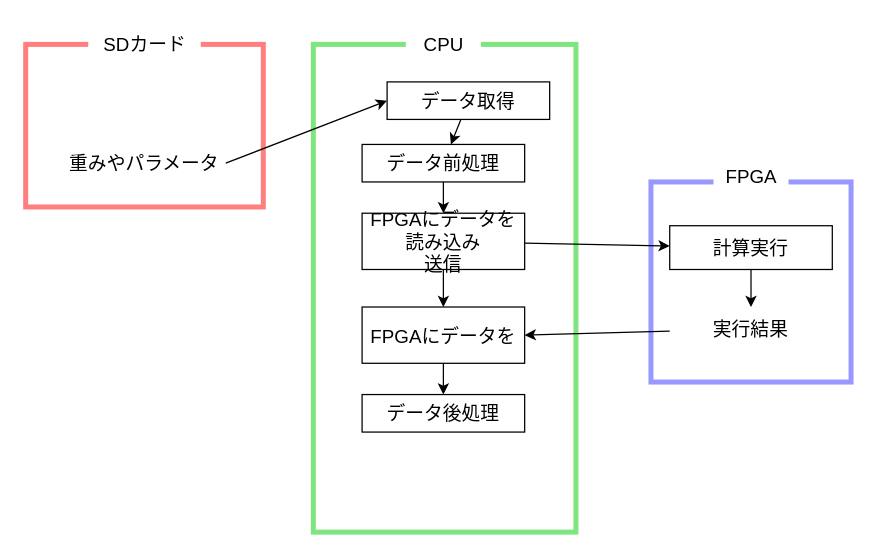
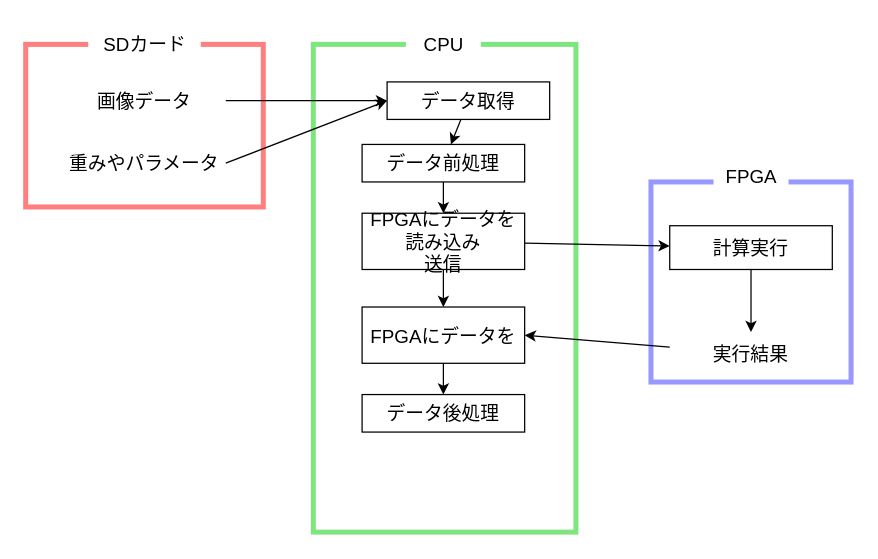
+ <mxCell id="13" value="&lt;font style=&quot;font-size: 15px;&quot;&gt;画像データ&lt;/font&gt;" style="text;html=1;strokeColor=none;fillColor=none;align=center;verticalAlign=middle;whiteSpace=wrap;rounded=0;" vertex="1" parent="1"><mxGeometry x="50" y="65" width="130" height="30" as="geometry" /></mxCell>
+ <mxCell id="9" style="edgeStyle=none;html=1;exitX=1;exitY=0.5;exitDx=0;exitDy=0;entryX=0;entryY=0.5;entryDx=0;entryDy=0;fontSize=15;" edge="1" parent="1" source="13" target="12"><mxGeometry relative="1" as="geometry" /></mxCell>
- <mxCell id="24" value="&lt;span style=&quot;font-size: 15px;&quot;&gt;実行結果&lt;br&gt;&lt;/span&gt;" style="text;html=1;strokeColor=none;fillColor=none;align=center;verticalAlign=middle;whiteSpace=wrap;rounded=0;" vertex="1" parent="1"><mxGeometry x="535" y="245" width="130" height="35" as="geometry" /></mxCell>
+ <mxCell id="24" value="&lt;span style=&quot;font-size: 15px;&quot;&gt;実行結果&lt;br&gt;&lt;/span&gt;" style="text;html=1;strokeColor=none;fillColor=none;align=center;verticalAlign=middle;whiteSpace=wrap;rounded=0;" vertex="1" parent="1"><mxGeometry x="535" y="265" width="130" height="35" as="geometry" /></mxCell>
